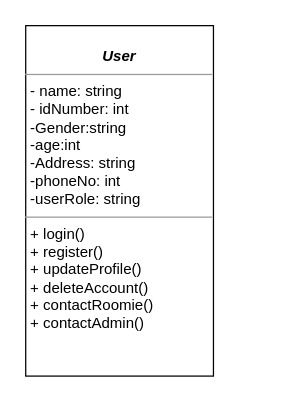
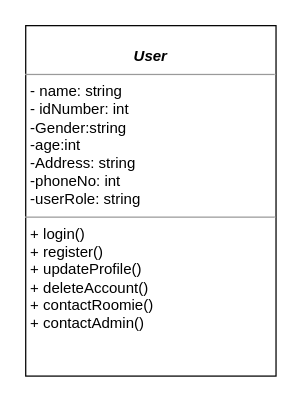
- <mxCell id="2" value="&lt;p style=&quot;margin:0px;margin-top:4px;text-align:center;&quot;&gt;&lt;br&gt;&lt;b&gt;&lt;i&gt;User&lt;/i&gt;&lt;/b&gt;&lt;/p&gt;&lt;hr size=&quot;1&quot;&gt;&lt;p style=&quot;margin:0px;margin-left:4px;&quot;&gt;- name: string&lt;br&gt;- idNumber: int&lt;/p&gt;&lt;p style=&quot;margin:0px;margin-left:4px;&quot;&gt;-Gender:string&lt;/p&gt;&lt;p style=&quot;margin:0px;margin-left:4px;&quot;&gt;-age:int&lt;/p&gt;&lt;p style=&quot;margin:0px;margin-left:4px;&quot;&gt;-Address: string&lt;/p&gt;&lt;p style=&quot;margin:0px;margin-left:4px;&quot;&gt;-phoneNo: int&lt;/p&gt;&lt;p style=&quot;margin:0px;margin-left:4px;&quot;&gt;-userRole: string&lt;/p&gt;&lt;hr size=&quot;1&quot;&gt;&lt;p style=&quot;margin:0px;margin-left:4px;&quot;&gt;+ login()&lt;br&gt;+ register()&lt;/p&gt;&lt;p style=&quot;margin:0px;margin-left:4px;&quot;&gt;+ updateProfile()&lt;/p&gt;&lt;p style=&quot;margin:0px;margin-left:4px;&quot;&gt;+ deleteAccount()&lt;/p&gt;&lt;p style=&quot;margin:0px;margin-left:4px;&quot;&gt;+ contactRoomie()&lt;/p&gt;&lt;p style=&quot;margin:0px;margin-left:4px;&quot;&gt;+ contactAdmin()&lt;/p&gt;" style="verticalAlign=top;align=left;overflow=fill;fontSize=12;fontFamily=Helvetica;html=1;whiteSpace=wrap;" vertex="1" parent="1"><mxGeometry x="20" y="20" width="150" height="280" as="geometry" /></mxCell>
+ <mxCell id="2" value="&lt;p style=&quot;margin:0px;margin-top:4px;text-align:center;&quot;&gt;&lt;br&gt;&lt;b&gt;&lt;i&gt;User&lt;/i&gt;&lt;/b&gt;&lt;/p&gt;&lt;hr size=&quot;1&quot;&gt;&lt;p style=&quot;margin:0px;margin-left:4px;&quot;&gt;- name: string&lt;br&gt;- idNumber: int&lt;/p&gt;&lt;p style=&quot;margin:0px;margin-left:4px;&quot;&gt;-Gender:string&lt;/p&gt;&lt;p style=&quot;margin:0px;margin-left:4px;&quot;&gt;-age:int&lt;/p&gt;&lt;p style=&quot;margin:0px;margin-left:4px;&quot;&gt;-Address: string&lt;/p&gt;&lt;p style=&quot;margin:0px;margin-left:4px;&quot;&gt;-phoneNo: int&lt;/p&gt;&lt;p style=&quot;margin:0px;margin-left:4px;&quot;&gt;-userRole: string&lt;/p&gt;&lt;hr size=&quot;1&quot;&gt;&lt;p style=&quot;margin:0px;margin-left:4px;&quot;&gt;+ login()&lt;br&gt;+ register()&lt;/p&gt;&lt;p style=&quot;margin:0px;margin-left:4px;&quot;&gt;+ updateProfile()&lt;/p&gt;&lt;p style=&quot;margin:0px;margin-left:4px;&quot;&gt;+ deleteAccount()&lt;/p&gt;&lt;p style=&quot;margin:0px;margin-left:4px;&quot;&gt;+ contactRoomie()&lt;/p&gt;&lt;p style=&quot;margin:0px;margin-left:4px;&quot;&gt;+ contactAdmin()&lt;/p&gt;" style="verticalAlign=top;align=left;overflow=fill;fontSize=12;fontFamily=Helvetica;html=1;whiteSpace=wrap;" vertex="1" parent="1"><mxGeometry x="20" y="20" width="200" height="280" as="geometry" /></mxCell>
